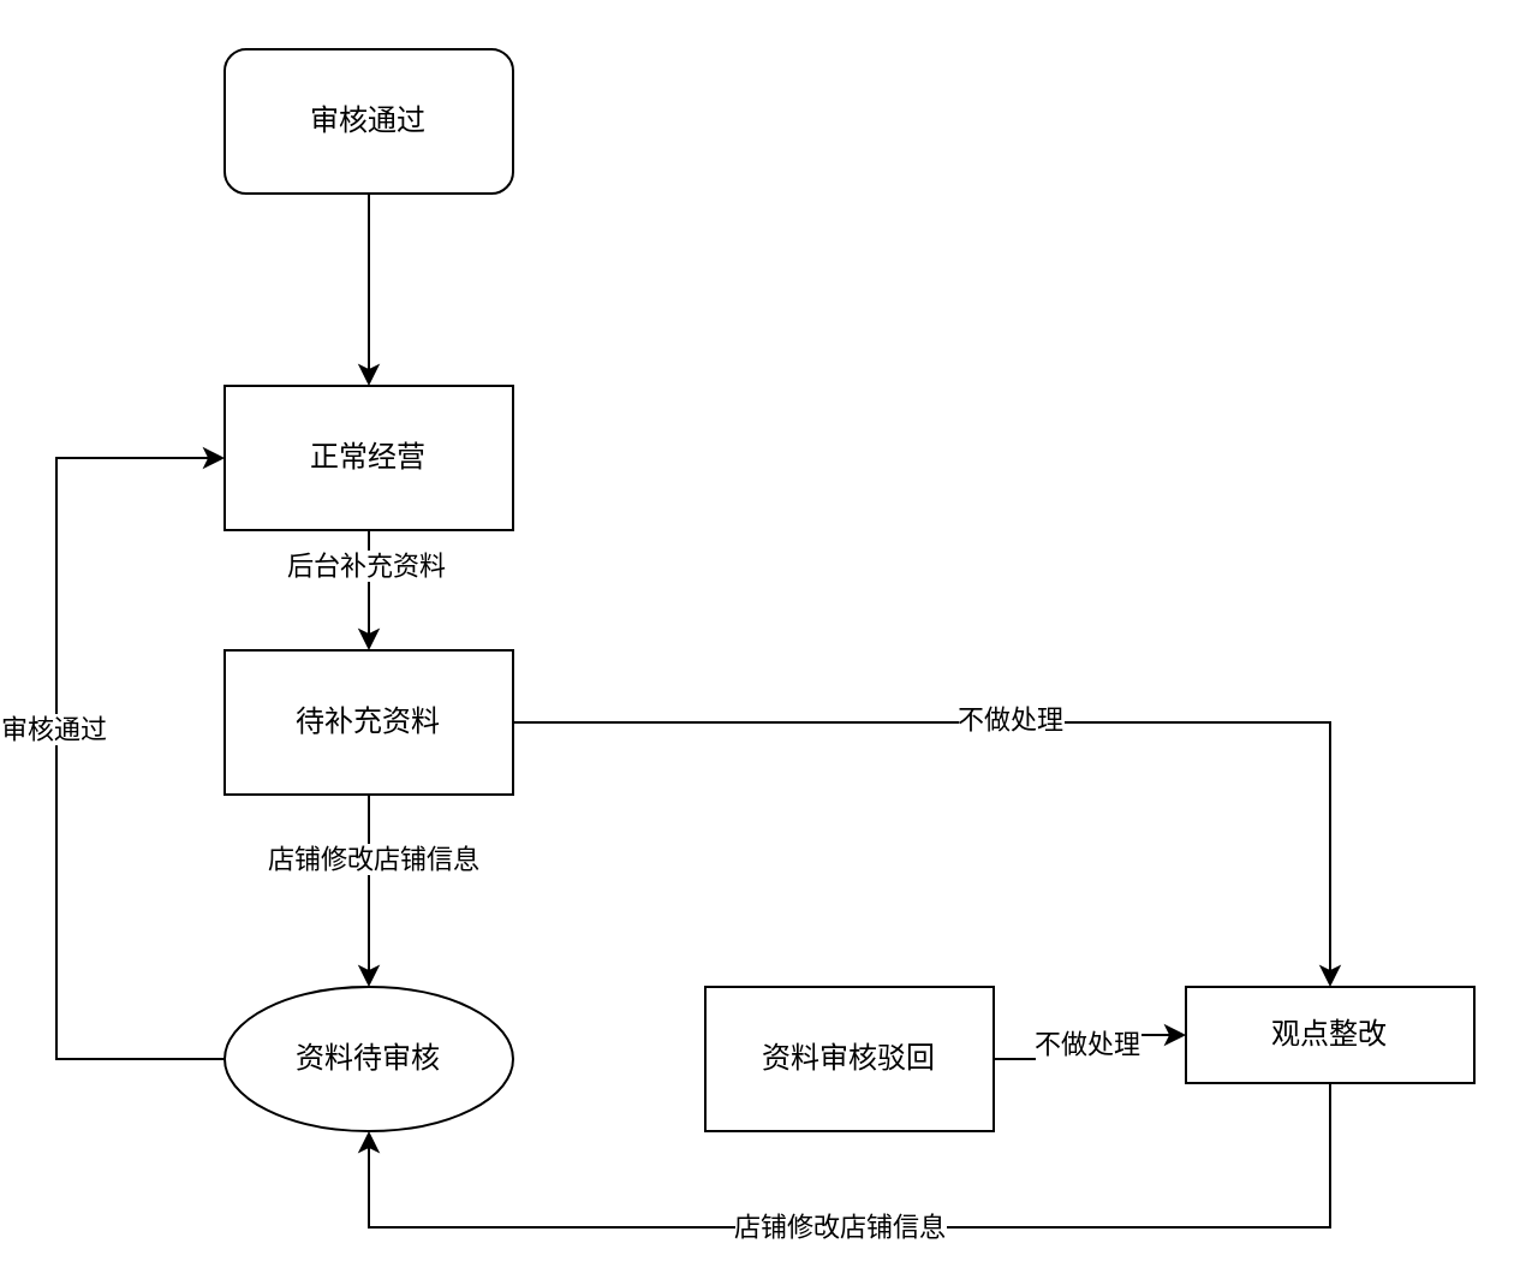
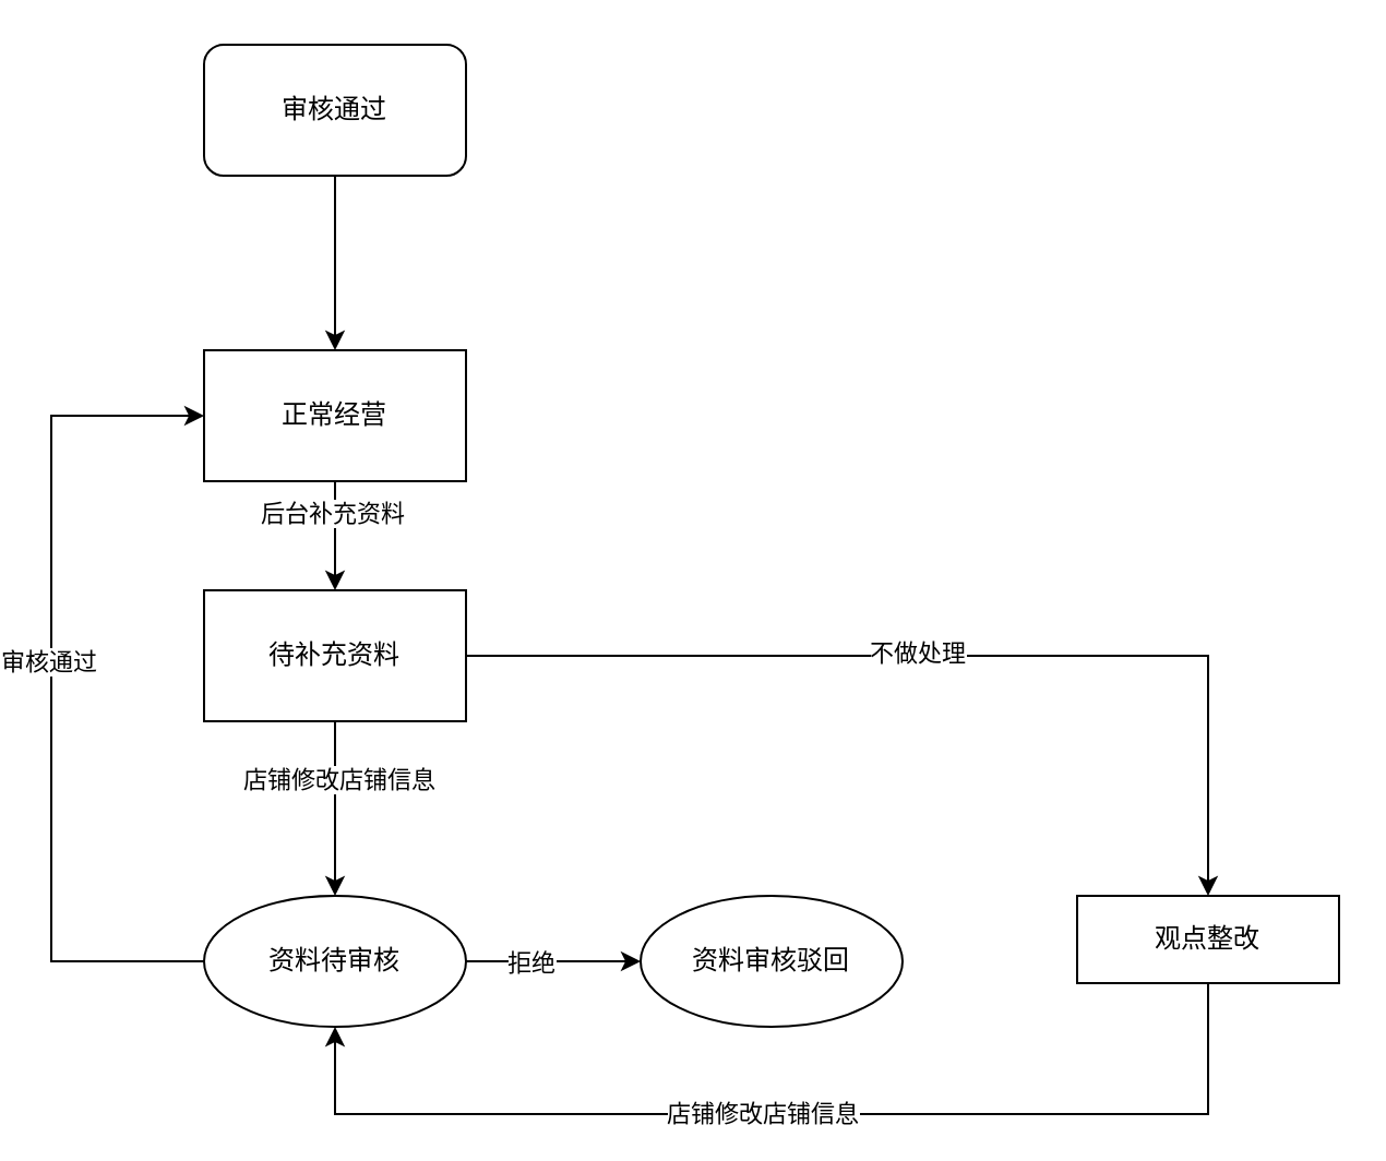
- <mxCell id="17" value="" style="edgeStyle=orthogonalEdgeStyle;rounded=0;orthogonalLoop=1;jettySize=auto;html=1;" edge="1" parent="1" source="19" target="22"><mxGeometry relative="1" as="geometry" /></mxCell>
- <mxCell id="18" value="不做处理" style="edgeLabel;html=1;align=center;verticalAlign=middle;resizable=0;points=[];" vertex="1" connectable="0" parent="17"><mxGeometry x="0.05" y="2" relative="1" as="geometry"><mxPoint as="offset" /></mxGeometry></mxCell>
+ <mxCell id="12" value="" style="edgeStyle=orthogonalEdgeStyle;rounded=0;orthogonalLoop=1;jettySize=auto;html=1;" edge="1" parent="1" source="16" target="19"><mxGeometry relative="1" as="geometry" /></mxCell>
+ <mxCell id="13" value="拒绝" style="edgeLabel;html=1;align=center;verticalAlign=middle;resizable=0;points=[];" vertex="1" connectable="0" parent="12"><mxGeometry x="-0.275" relative="1" as="geometry"><mxPoint as="offset" /></mxGeometry></mxCell>
- <mxCell id="19" value="资料审核驳回" style="whiteSpace=wrap;html=1;rounded=0;" vertex="1" parent="1"><mxGeometry x="290" y="410" width="120" height="60" as="geometry" /></mxCell>
+ <mxCell id="19" value="资料审核驳回" style="ellipse;whiteSpace=wrap;html=1;" vertex="1" parent="1"><mxGeometry x="290" y="410" width="120" height="60" as="geometry" /></mxCell>
